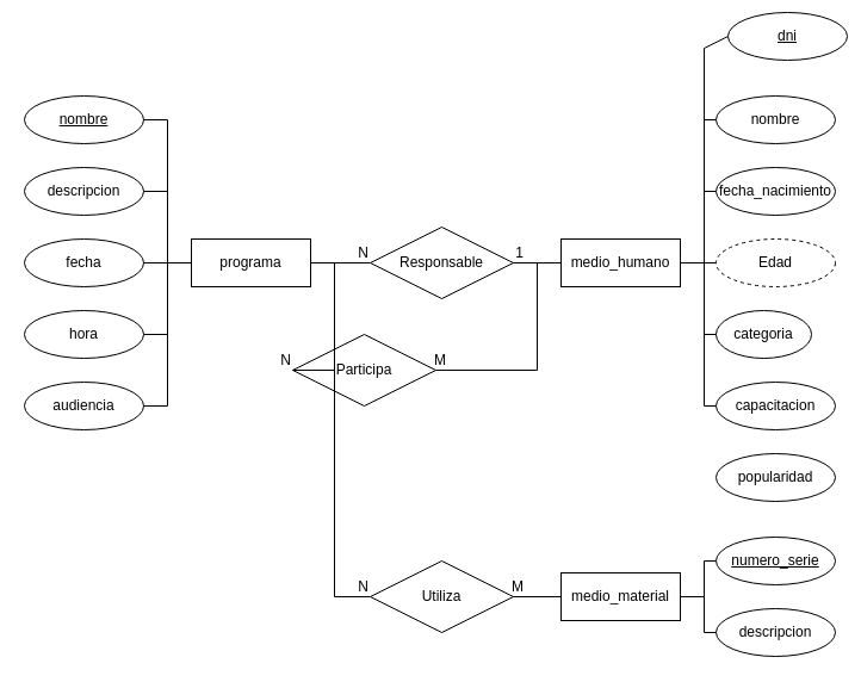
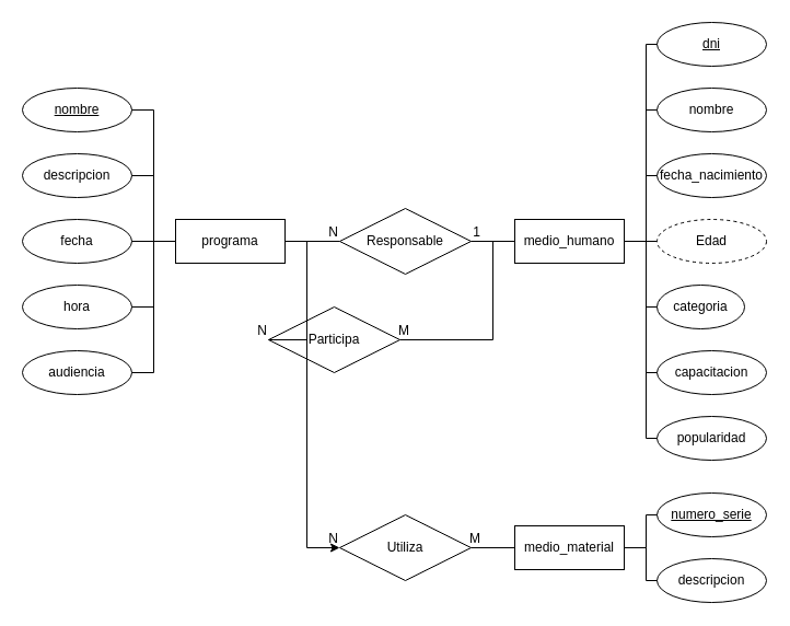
- <mxCell id="15" value="dni" style="ellipse;whiteSpace=wrap;html=1;align=center;fontStyle=4;" vertex="1" parent="1"><mxGeometry x="610" y="10" width="100" height="40" as="geometry" /></mxCell>
+ <mxCell id="15" value="dni" style="ellipse;whiteSpace=wrap;html=1;align=center;fontStyle=4;" vertex="1" parent="1"><mxGeometry x="600" y="20" width="100" height="40" as="geometry" /></mxCell>
+ <mxCell id="26" value="" style="endArrow=none;html=1;rounded=0;entryX=0;entryY=0.5;entryDx=0;entryDy=0;exitX=1;exitY=0.5;exitDx=0;exitDy=0;" edge="1" parent="1" source="4" target="20"><mxGeometry relative="1" as="geometry"><mxPoint x="570" y="190" as="sourcePoint" /><mxPoint x="760" y="260" as="targetPoint" /><Array as="points"><mxPoint x="590" y="220" /><mxPoint x="590" y="400" /></Array></mxGeometry></mxCell>
- <mxCell id="46" value="" style="endArrow=none;html=1;rounded=0;exitX=1;exitY=0.5;exitDx=0;exitDy=0;entryX=0;entryY=0.5;entryDx=0;entryDy=0;" edge="1" parent="1" source="2" target="43"><mxGeometry relative="1" as="geometry"><mxPoint x="360" y="310" as="sourcePoint" /><mxPoint x="520" y="310" as="targetPoint" /><Array as="points"><mxPoint x="280" y="220" /><mxPoint x="280" y="500" /></Array></mxGeometry></mxCell>
+ <mxCell id="46" value="" style="endArrow=classic;html=1;rounded=0;exitX=1;exitY=0.5;exitDx=0;exitDy=0;entryX=0;entryY=0.5;entryDx=0;entryDy=0;" edge="1" parent="1" source="2" target="43"><mxGeometry relative="1" as="geometry"><mxPoint x="360" y="310" as="sourcePoint" /><mxPoint x="520" y="310" as="targetPoint" /><Array as="points"><mxPoint x="280" y="220" /><mxPoint x="280" y="500" /></Array></mxGeometry></mxCell>
